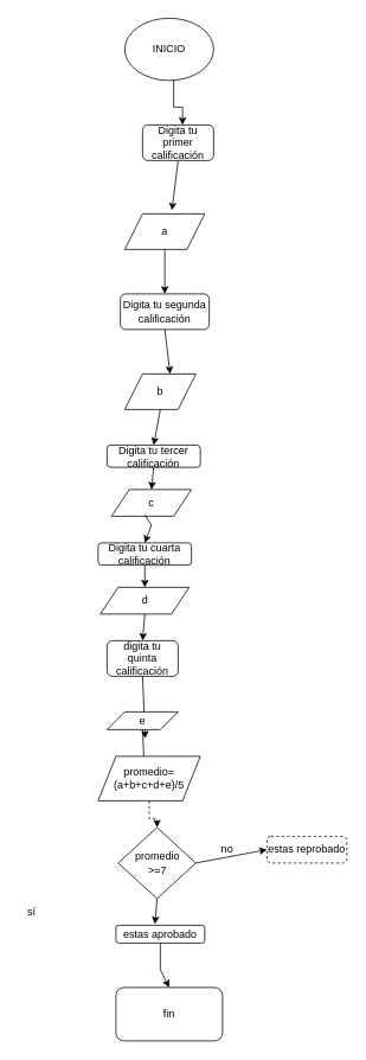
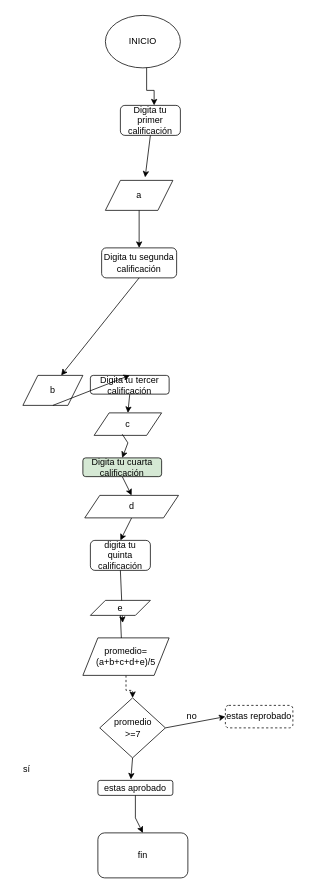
- <mxCell id="10" value="b" style="shape=parallelogram;perimeter=parallelogramPerimeter;whiteSpace=wrap;html=1;fixedSize=1;" vertex="1" parent="1"><mxGeometry x="140" y="420" width="80" height="40" as="geometry" /></mxCell>
+ <mxCell id="10" value="b" style="shape=parallelogram;perimeter=parallelogramPerimeter;whiteSpace=wrap;html=1;fixedSize=1;" vertex="1" parent="1"><mxGeometry x="30" y="500" width="80" height="40" as="geometry" /></mxCell>
- <mxCell id="15" value="Digita tu cuarta calificación" style="rounded=1;whiteSpace=wrap;html=1;" vertex="1" parent="1"><mxGeometry x="110" y="610" width="105" height="25" as="geometry" /></mxCell>
+ <mxCell id="15" value="Digita tu cuarta calificación" style="rounded=1;whiteSpace=wrap;html=1;fillColor=#d5e8d4;" vertex="1" parent="1"><mxGeometry x="110" y="610" width="105" height="25" as="geometry" /></mxCell>
- <mxCell id="19" value="d" style="shape=parallelogram;perimeter=parallelogramPerimeter;whiteSpace=wrap;html=1;fixedSize=1;" vertex="1" parent="1"><mxGeometry x="112.5" y="660" width="100" height="30" as="geometry" /></mxCell>
+ <mxCell id="19" value="d" style="shape=parallelogram;perimeter=parallelogramPerimeter;whiteSpace=wrap;html=1;fixedSize=1;" vertex="1" parent="1"><mxGeometry x="112.5" y="660" width="125" height="30" as="geometry" /></mxCell>
